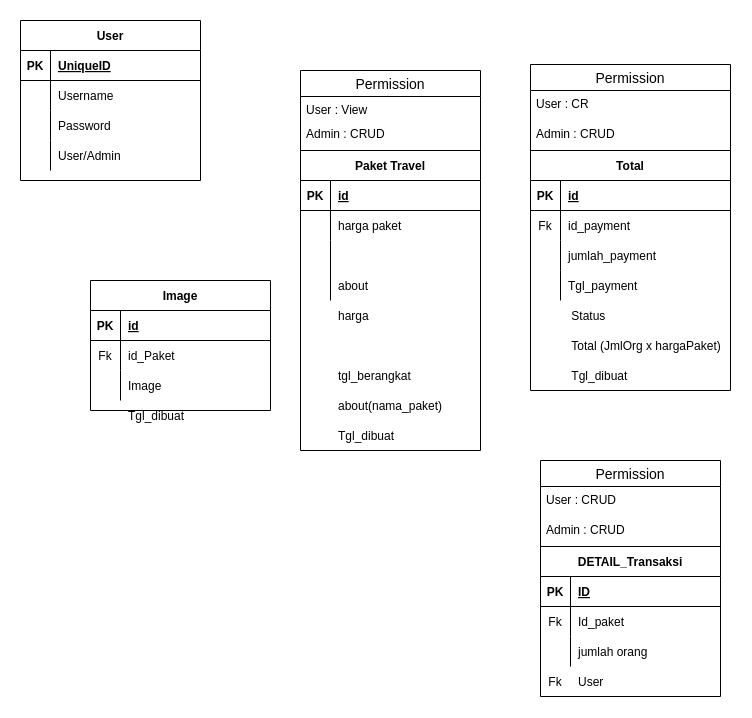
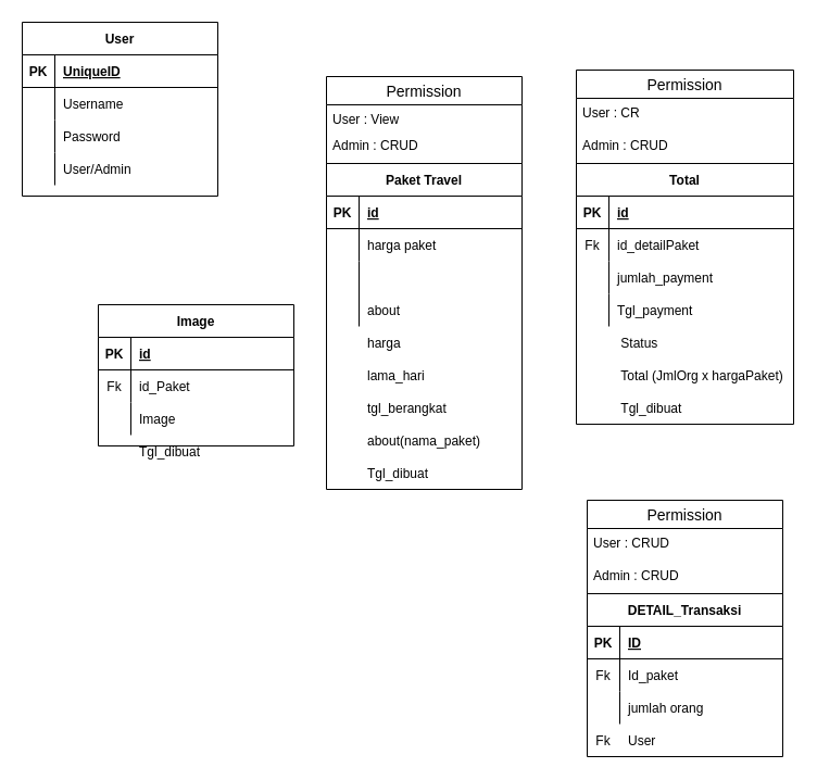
- <mxCell id="45" value="id_payment" style="shape=partialRectangle;connectable=0;fillColor=none;top=0;left=0;bottom=0;right=0;align=left;spacingLeft=6;overflow=hidden;" vertex="1" parent="43"><mxGeometry x="30" width="170" height="30" as="geometry" /></mxCell>
+ <mxCell id="45" value="id_detailPaket" style="shape=partialRectangle;connectable=0;fillColor=none;top=0;left=0;bottom=0;right=0;align=left;spacingLeft=6;overflow=hidden;" vertex="1" parent="43"><mxGeometry x="30" width="170" height="30" as="geometry" /></mxCell>
+ <mxCell id="19" value="lama_hari" style="shape=partialRectangle;connectable=0;fillColor=none;top=0;left=0;bottom=0;right=0;align=left;spacingLeft=6;overflow=hidden;" vertex="1" parent="17"><mxGeometry x="30" width="150" height="30" as="geometry" /></mxCell>
